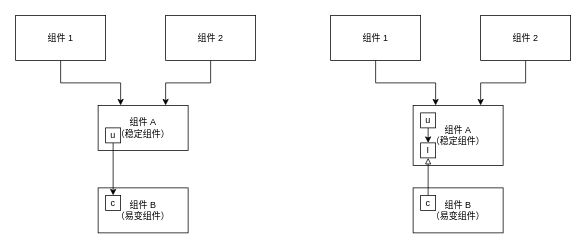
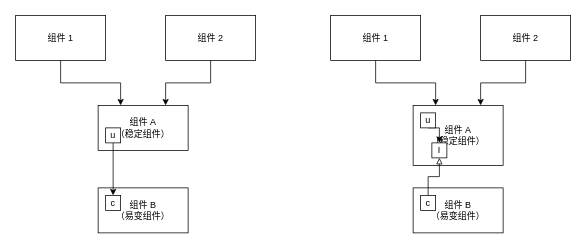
- <mxCell id="21" value="I" style="rounded=0;whiteSpace=wrap;html=1;" vertex="1" parent="1"><mxGeometry x="560" y="190" width="20" height="20" as="geometry" /></mxCell>
+ <mxCell id="21" value="I" style="rounded=0;whiteSpace=wrap;html=1;" vertex="1" parent="1"><mxGeometry x="575" y="190" width="20" height="20" as="geometry" /></mxCell>
